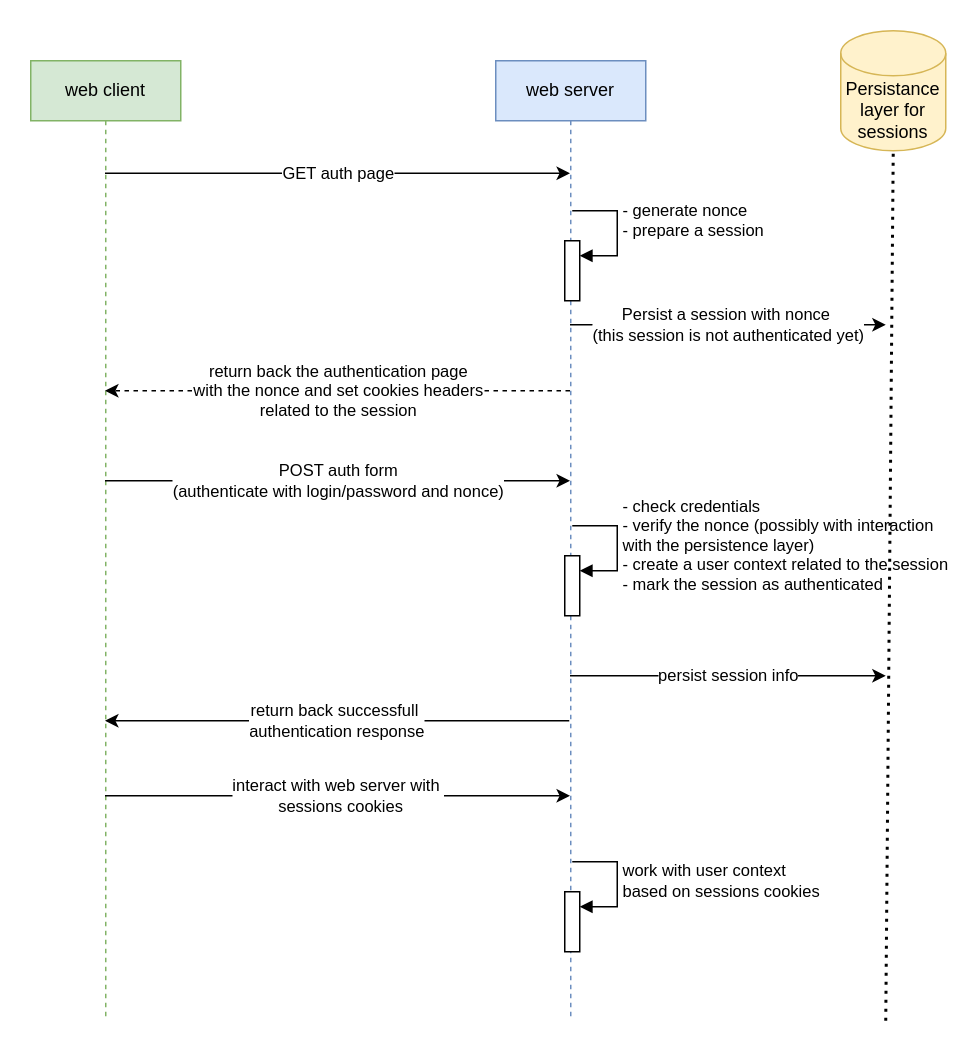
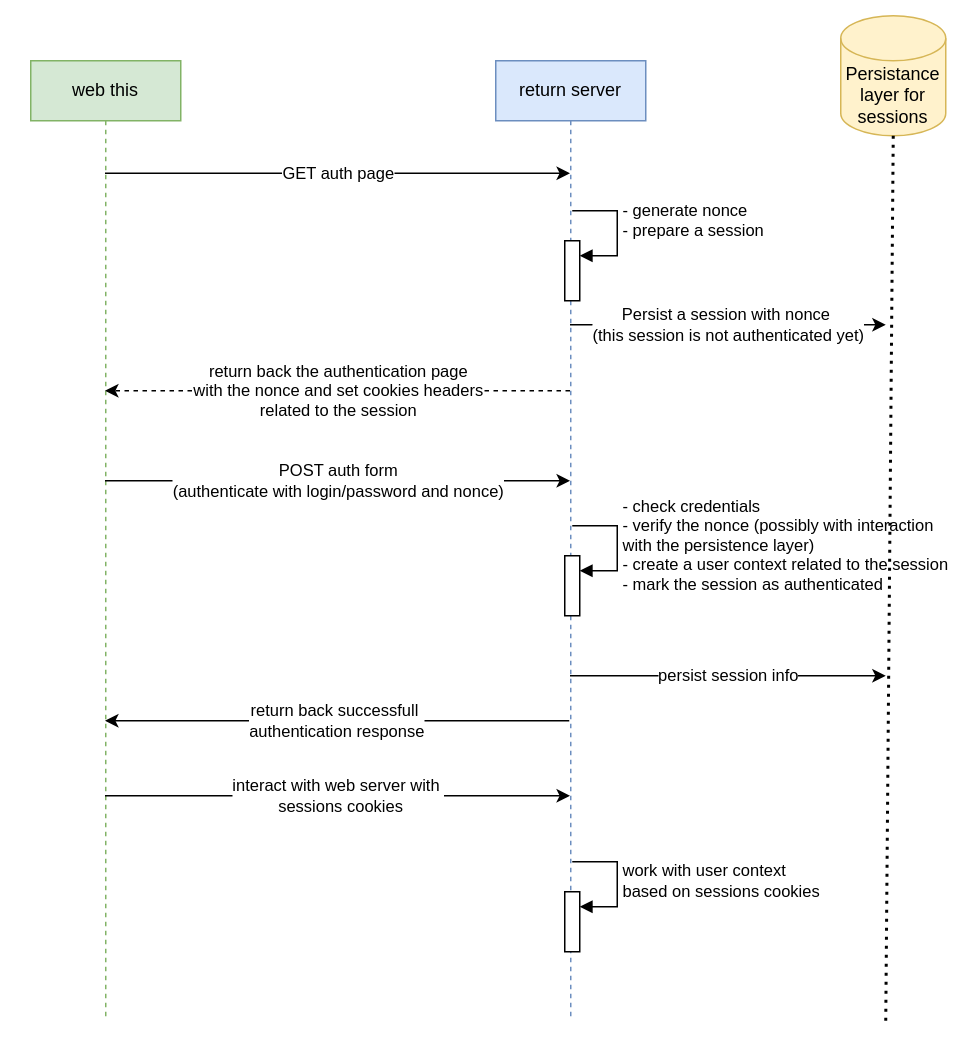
- <mxCell id="2" value="web client" style="shape=umlLifeline;perimeter=lifelinePerimeter;whiteSpace=wrap;html=1;container=1;dropTarget=0;collapsible=0;recursiveResize=0;outlineConnect=0;portConstraint=eastwest;newEdgeStyle={&quot;curved&quot;:0,&quot;rounded&quot;:0};fillColor=#d5e8d4;strokeColor=#82b366;" vertex="1" parent="1"><mxGeometry x="20" y="40" width="100" height="640" as="geometry" /></mxCell>
+ <mxCell id="2" value="web this" style="shape=umlLifeline;perimeter=lifelinePerimeter;whiteSpace=wrap;html=1;container=1;dropTarget=0;collapsible=0;recursiveResize=0;outlineConnect=0;portConstraint=eastwest;newEdgeStyle={&quot;curved&quot;:0,&quot;rounded&quot;:0};fillColor=#d5e8d4;strokeColor=#82b366;" vertex="1" parent="1"><mxGeometry x="20" y="40" width="100" height="640" as="geometry" /></mxCell>
- <mxCell id="3" value="web server" style="shape=umlLifeline;perimeter=lifelinePerimeter;whiteSpace=wrap;html=1;container=1;dropTarget=0;collapsible=0;recursiveResize=0;outlineConnect=0;portConstraint=eastwest;newEdgeStyle={&quot;curved&quot;:0,&quot;rounded&quot;:0};fillColor=#dae8fc;strokeColor=#6c8ebf;" vertex="1" parent="1"><mxGeometry x="330" y="40" width="100" height="640" as="geometry" /></mxCell>
+ <mxCell id="3" value="return server" style="shape=umlLifeline;perimeter=lifelinePerimeter;whiteSpace=wrap;html=1;container=1;dropTarget=0;collapsible=0;recursiveResize=0;outlineConnect=0;portConstraint=eastwest;newEdgeStyle={&quot;curved&quot;:0,&quot;rounded&quot;:0};fillColor=#dae8fc;strokeColor=#6c8ebf;" vertex="1" parent="1"><mxGeometry x="330" y="40" width="100" height="640" as="geometry" /></mxCell>
- <mxCell id="11" value="Persistance layer for&lt;div&gt;sessions&lt;/div&gt;" style="shape=cylinder3;whiteSpace=wrap;html=1;boundedLbl=1;backgroundOutline=1;size=15;fillColor=#fff2cc;strokeColor=#d6b656;" vertex="1" parent="1"><mxGeometry x="560" y="20" width="70" height="80" as="geometry" /></mxCell>
+ <mxCell id="11" value="Persistance layer for&lt;div&gt;sessions&lt;/div&gt;" style="shape=cylinder3;whiteSpace=wrap;html=1;boundedLbl=1;backgroundOutline=1;size=15;fillColor=#fff2cc;strokeColor=#d6b656;" vertex="1" parent="1"><mxGeometry x="560" y="10" width="70" height="80" as="geometry" /></mxCell>
